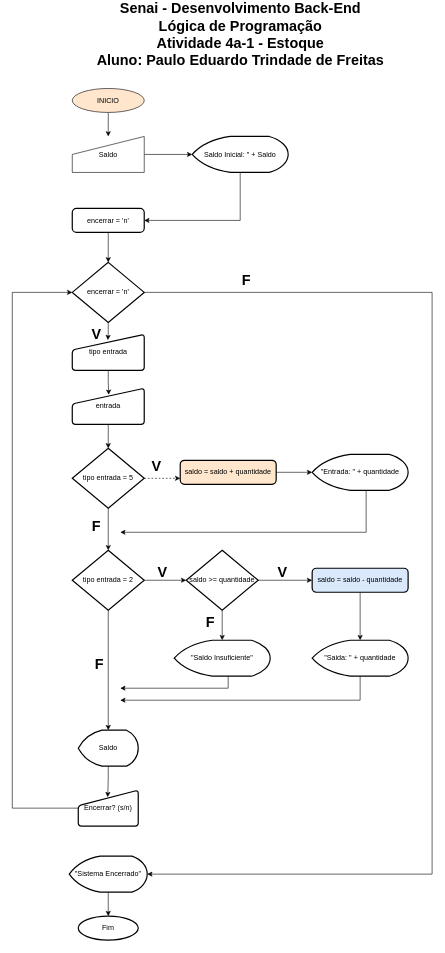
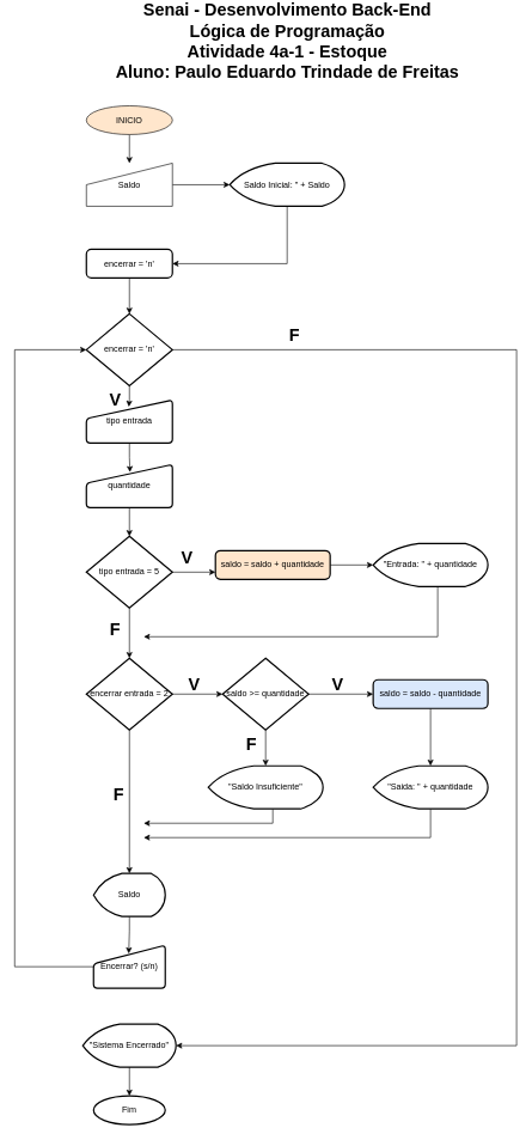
- <mxCell id="16" value="entrada" style="html=1;strokeWidth=2;shape=manualInput;whiteSpace=wrap;rounded=1;size=26;arcSize=11;" vertex="1" parent="1"><mxGeometry x="120" y="630" width="120" height="60" as="geometry" /></mxCell>
+ <mxCell id="16" value="quantidade" style="html=1;strokeWidth=2;shape=manualInput;whiteSpace=wrap;rounded=1;size=26;arcSize=11;" vertex="1" parent="1"><mxGeometry x="120" y="630" width="120" height="60" as="geometry" /></mxCell>
- <mxCell id="18" style="edgeStyle=orthogonalEdgeStyle;rounded=0;orthogonalLoop=1;jettySize=auto;html=1;entryX=0;entryY=0.75;entryDx=0;entryDy=0;dashed=1;" edge="1" parent="1" source="19" target="24"><mxGeometry relative="1" as="geometry" /></mxCell>
+ <mxCell id="18" style="edgeStyle=orthogonalEdgeStyle;rounded=0;orthogonalLoop=1;jettySize=auto;html=1;entryX=0;entryY=0.75;entryDx=0;entryDy=0;" edge="1" parent="1" source="19" target="24"><mxGeometry relative="1" as="geometry" /></mxCell>
- <mxCell id="22" value="tipo entrada = 2" style="strokeWidth=2;html=1;shape=mxgraph.flowchart.decision;whiteSpace=wrap;" vertex="1" parent="1"><mxGeometry x="120" y="900" width="120" height="100" as="geometry" /></mxCell>
+ <mxCell id="22" value="encerrar entrada = 2" style="strokeWidth=2;html=1;shape=mxgraph.flowchart.decision;whiteSpace=wrap;" vertex="1" parent="1"><mxGeometry x="120" y="900" width="120" height="100" as="geometry" /></mxCell>
